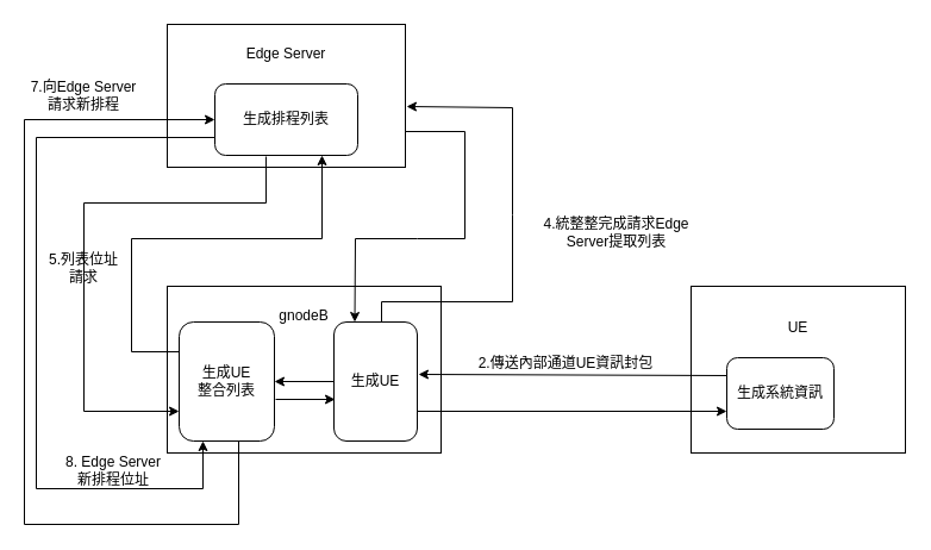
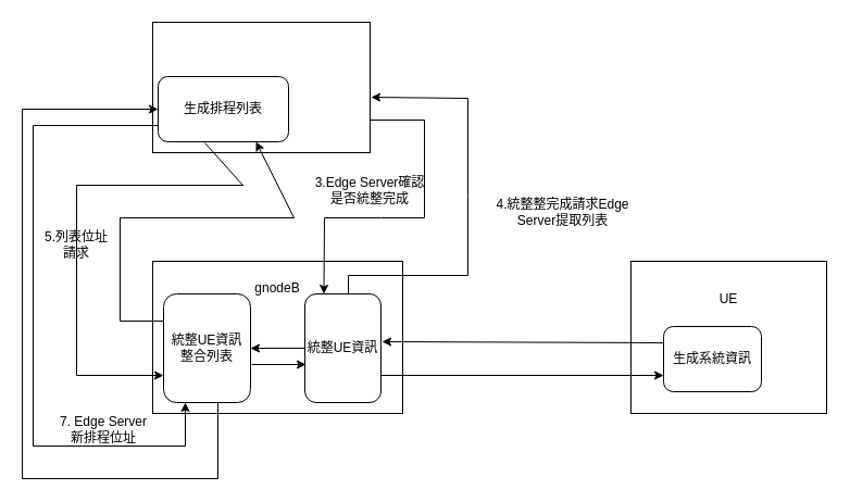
- <mxCell id="4" value="Edge Server" style="text;html=1;strokeColor=none;fillColor=none;align=center;verticalAlign=middle;whiteSpace=wrap;rounded=0;" vertex="1" parent="1"><mxGeometry x="190" y="30" width="100" height="30" as="geometry" /></mxCell>
- <mxCell id="24" value="7.向Edge Server 請求新排程" style="text;html=1;strokeColor=none;fillColor=none;align=center;verticalAlign=middle;whiteSpace=wrap;rounded=0;" vertex="1" parent="1"><mxGeometry x="20" y="65" width="100" height="30" as="geometry" /></mxCell>
- <mxCell id="3" value="生成排程列表" style="rounded=1;whiteSpace=wrap;html=1;" vertex="1" parent="1"><mxGeometry x="180" y="70" width="120" height="60" as="geometry" /></mxCell>
+ <mxCell id="3" value="生成排程列表" style="rounded=1;whiteSpace=wrap;html=1;" vertex="1" parent="1"><mxGeometry x="145" y="70" width="120" height="60" as="geometry" /></mxCell>
+ <mxCell id="20" value="3.Edge Server確認是否統整完成" style="text;html=1;strokeColor=none;fillColor=none;align=center;verticalAlign=middle;whiteSpace=wrap;rounded=0;" vertex="1" parent="1"><mxGeometry x="285" y="160" width="110" height="30" as="geometry" /></mxCell>
- <mxCell id="12" value="2.傳送內部通道UE資訊封包" style="text;html=1;strokeColor=none;fillColor=none;align=center;verticalAlign=middle;whiteSpace=wrap;rounded=0;" vertex="1" parent="1"><mxGeometry x="390" y="290" width="170" height="30" as="geometry" /></mxCell>
- <mxCell id="13" value="生成UE&lt;br&gt;整合列表" style="rounded=1;whiteSpace=wrap;html=1;" vertex="1" parent="1"><mxGeometry x="150" y="270" width="80" height="100" as="geometry" /></mxCell>
+ <mxCell id="13" value="統整UE資訊&lt;br&gt;整合列表" style="rounded=1;whiteSpace=wrap;html=1;" vertex="1" parent="1"><mxGeometry x="150" y="270" width="80" height="100" as="geometry" /></mxCell>
- <mxCell id="10" value="生成UE" style="rounded=1;whiteSpace=wrap;html=1;" vertex="1" parent="1"><mxGeometry x="280" y="270" width="70" height="100" as="geometry" /></mxCell>
+ <mxCell id="10" value="統整UE資訊" style="rounded=1;whiteSpace=wrap;html=1;" vertex="1" parent="1"><mxGeometry x="280" y="270" width="70" height="100" as="geometry" /></mxCell>
- <mxCell id="25" value="8. Edge Server新排程位址" style="text;html=1;strokeColor=none;fillColor=none;align=center;verticalAlign=middle;whiteSpace=wrap;rounded=0;" vertex="1" parent="1"><mxGeometry x="50" y="380" width="90" height="30" as="geometry" /></mxCell>
+ <mxCell id="25" value="7. Edge Server新排程位址" style="text;html=1;strokeColor=none;fillColor=none;align=center;verticalAlign=middle;whiteSpace=wrap;rounded=0;" vertex="1" parent="1"><mxGeometry x="50" y="380" width="90" height="30" as="geometry" /></mxCell>
